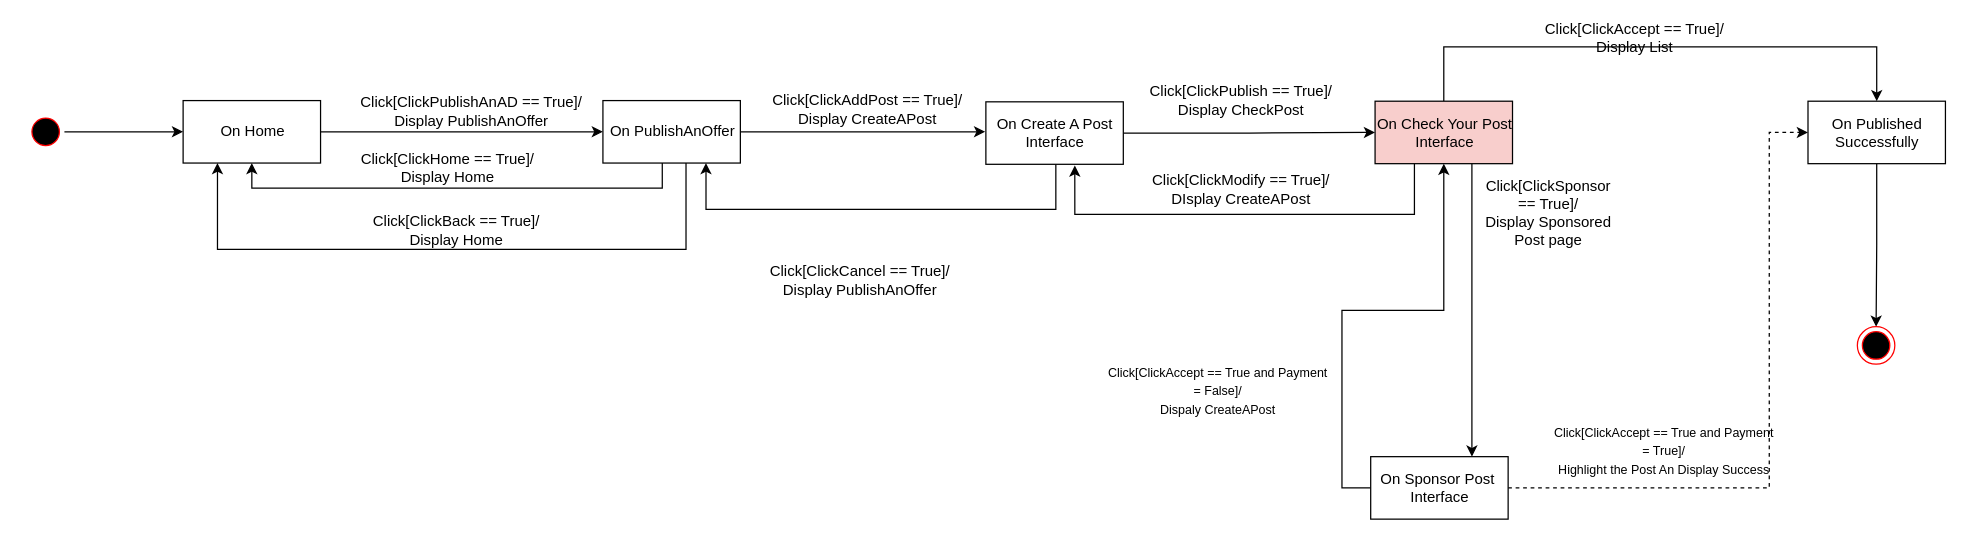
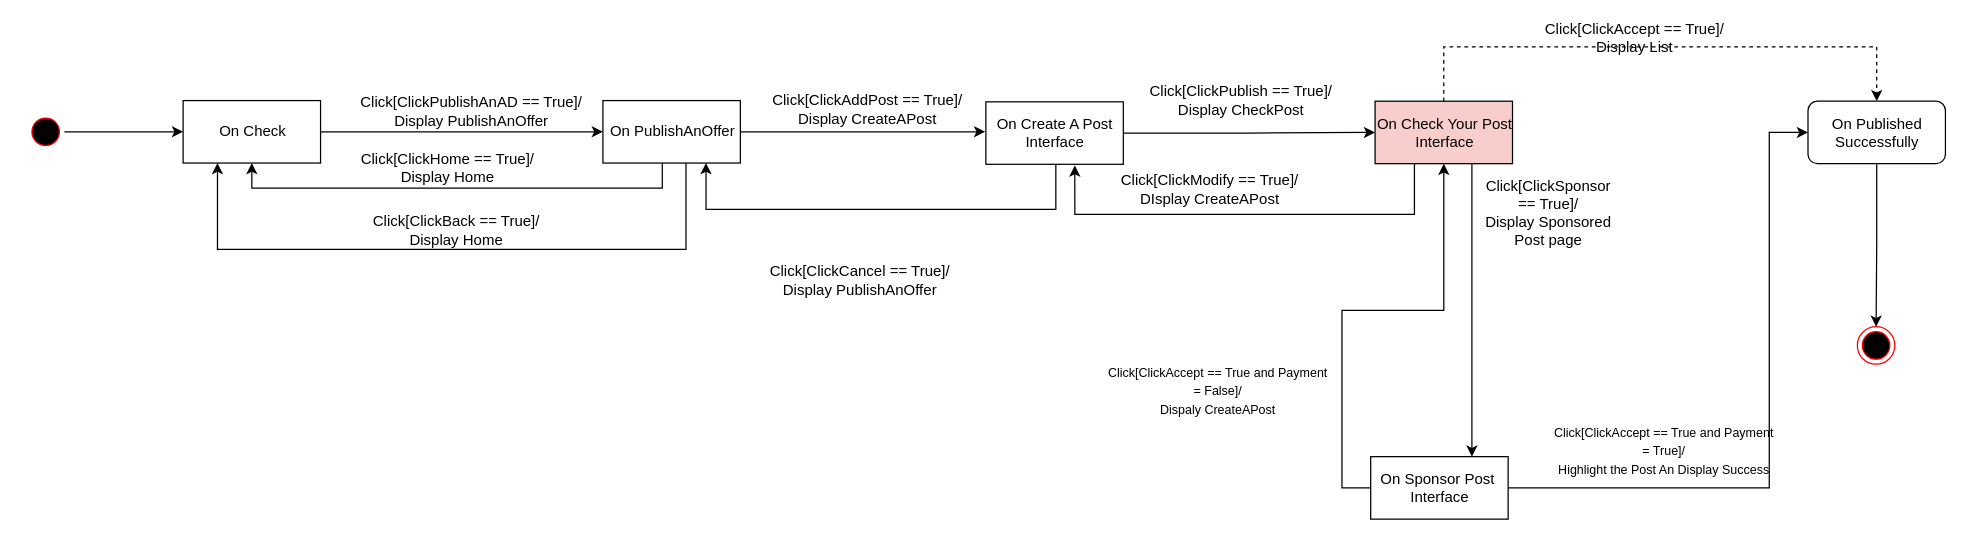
- <mxCell id="11" value="" style="edgeStyle=orthogonalEdgeStyle;rounded=0;orthogonalLoop=1;jettySize=auto;html=1;" parent="1" source="14" target="19" edge="1"><mxGeometry relative="1" as="geometry"><Array as="points"><mxPoint x="1155" y="37" /><mxPoint x="1501" y="37" /></Array></mxGeometry></mxCell>
+ <mxCell id="11" value="" style="edgeStyle=orthogonalEdgeStyle;rounded=0;orthogonalLoop=1;jettySize=auto;html=1;dashed=1;" parent="1" source="14" target="19" edge="1"><mxGeometry relative="1" as="geometry"><Array as="points"><mxPoint x="1155" y="37" /><mxPoint x="1501" y="37" /></Array></mxGeometry></mxCell>
- <mxCell id="3" value="On Home" style="html=1;" parent="1" vertex="1"><mxGeometry x="145.5" y="80" width="110" height="50" as="geometry" /></mxCell>
+ <mxCell id="3" value="On Check" style="html=1;" parent="1" vertex="1"><mxGeometry x="145.5" y="80" width="110" height="50" as="geometry" /></mxCell>
- <mxCell id="19" value="On Published &lt;br&gt;Successfully" style="html=1;" parent="1" vertex="1"><mxGeometry x="1446" y="80.5" width="110" height="50" as="geometry" /></mxCell>
+ <mxCell id="19" value="On Published &lt;br&gt;Successfully" style="html=1;rounded=1;" parent="1" vertex="1"><mxGeometry x="1446" y="80.5" width="110" height="50" as="geometry" /></mxCell>
- <mxCell id="29" value="Click[ClickModify == True]/&lt;br&gt;DIsplay CreateAPost" style="text;html=1;strokeColor=none;fillColor=none;align=center;verticalAlign=middle;whiteSpace=wrap;rounded=0;" parent="1" vertex="1"><mxGeometry x="874.5" y="141" width="235" height="20" as="geometry" /></mxCell>
+ <mxCell id="29" value="Click[ClickModify == True]/&lt;br&gt;DIsplay CreateAPost" style="text;html=1;strokeColor=none;fillColor=none;align=center;verticalAlign=middle;whiteSpace=wrap;rounded=0;" parent="1" vertex="1"><mxGeometry x="849.5" y="141" width="235" height="20" as="geometry" /></mxCell>
- <mxCell id="15" value="" style="edgeStyle=orthogonalEdgeStyle;rounded=0;orthogonalLoop=1;jettySize=auto;html=1;entryX=0;entryY=0.5;entryDx=0;entryDy=0;dashed=1;" parent="1" source="17" target="19" edge="1"><mxGeometry relative="1" as="geometry"><mxPoint x="1154.5" y="340.5" as="targetPoint" /><Array as="points"><mxPoint x="1415" y="390" /><mxPoint x="1415" y="106" /></Array></mxGeometry></mxCell>
+ <mxCell id="15" value="" style="edgeStyle=orthogonalEdgeStyle;rounded=0;orthogonalLoop=1;jettySize=auto;html=1;entryX=0;entryY=0.5;entryDx=0;entryDy=0;" parent="1" source="17" target="19" edge="1"><mxGeometry relative="1" as="geometry"><mxPoint x="1154.5" y="340.5" as="targetPoint" /><Array as="points"><mxPoint x="1415" y="390" /><mxPoint x="1415" y="106" /></Array></mxGeometry></mxCell>
